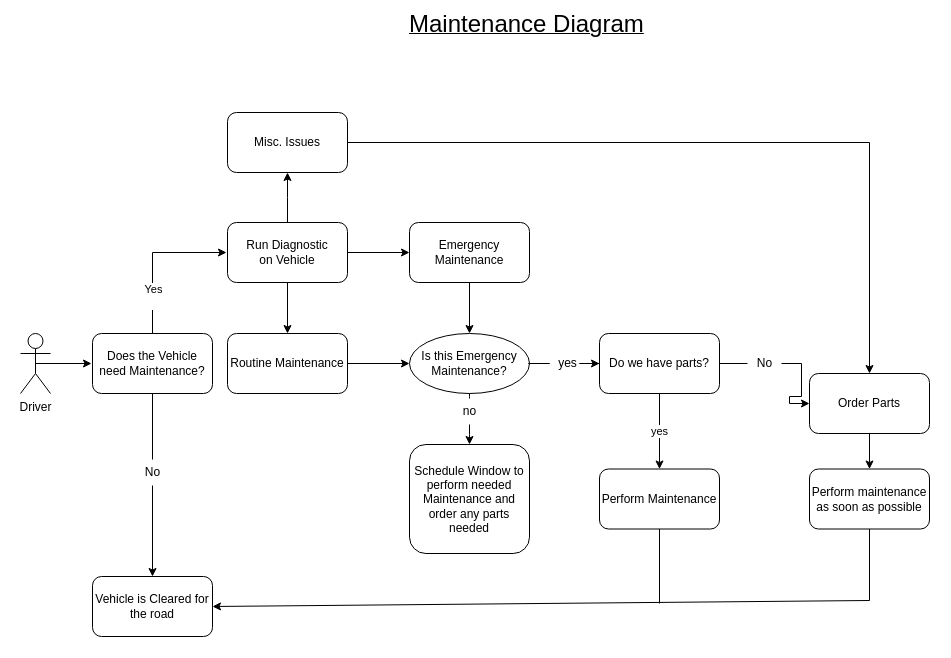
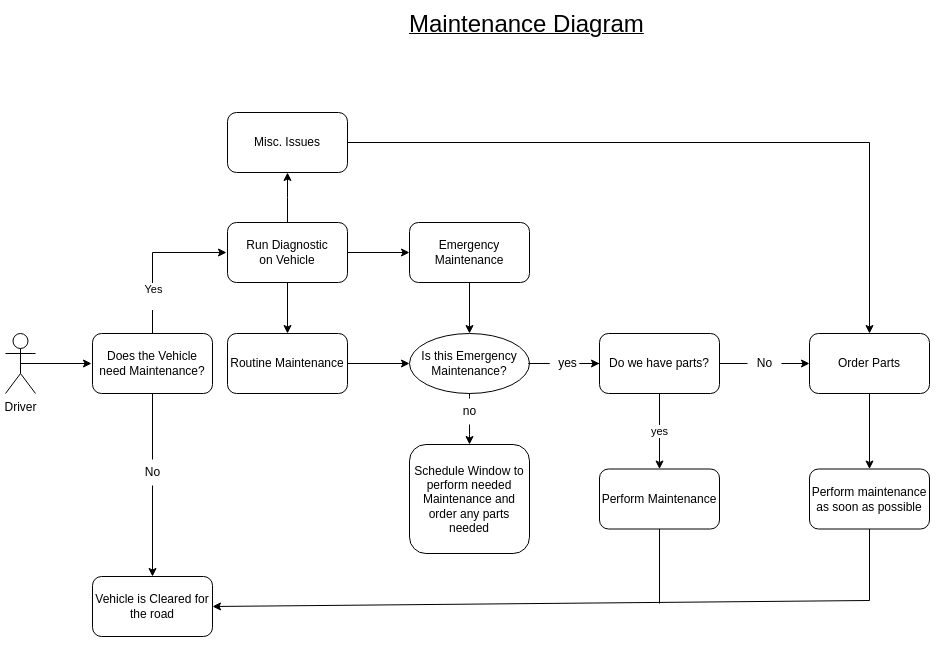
- <mxCell id="2" value="Driver" style="shape=umlActor;verticalLabelPosition=bottom;verticalAlign=top;html=1;" vertex="1" parent="1"><mxGeometry x="20" y="333" width="30" height="60" as="geometry" /></mxCell>
+ <mxCell id="2" value="Driver" style="shape=umlActor;verticalLabelPosition=bottom;verticalAlign=top;html=1;" vertex="1" parent="1"><mxGeometry x="5" y="333" width="30" height="60" as="geometry" /></mxCell>
- <mxCell id="24" value="Order Parts" style="rounded=1;whiteSpace=wrap;html=1;" vertex="1" parent="1"><mxGeometry x="809" y="373" width="120" height="60" as="geometry" /></mxCell>
+ <mxCell id="24" value="Order Parts" style="rounded=1;whiteSpace=wrap;html=1;" vertex="1" parent="1"><mxGeometry x="809" y="333" width="120" height="60" as="geometry" /></mxCell>
